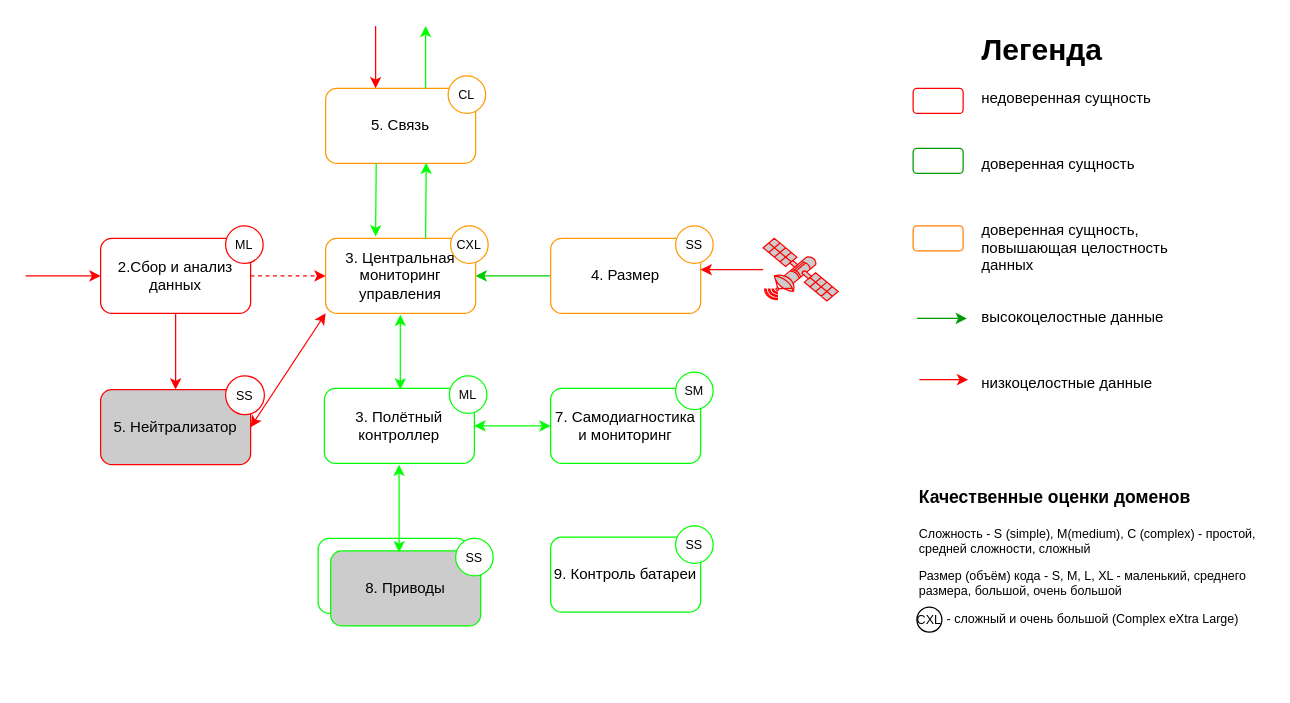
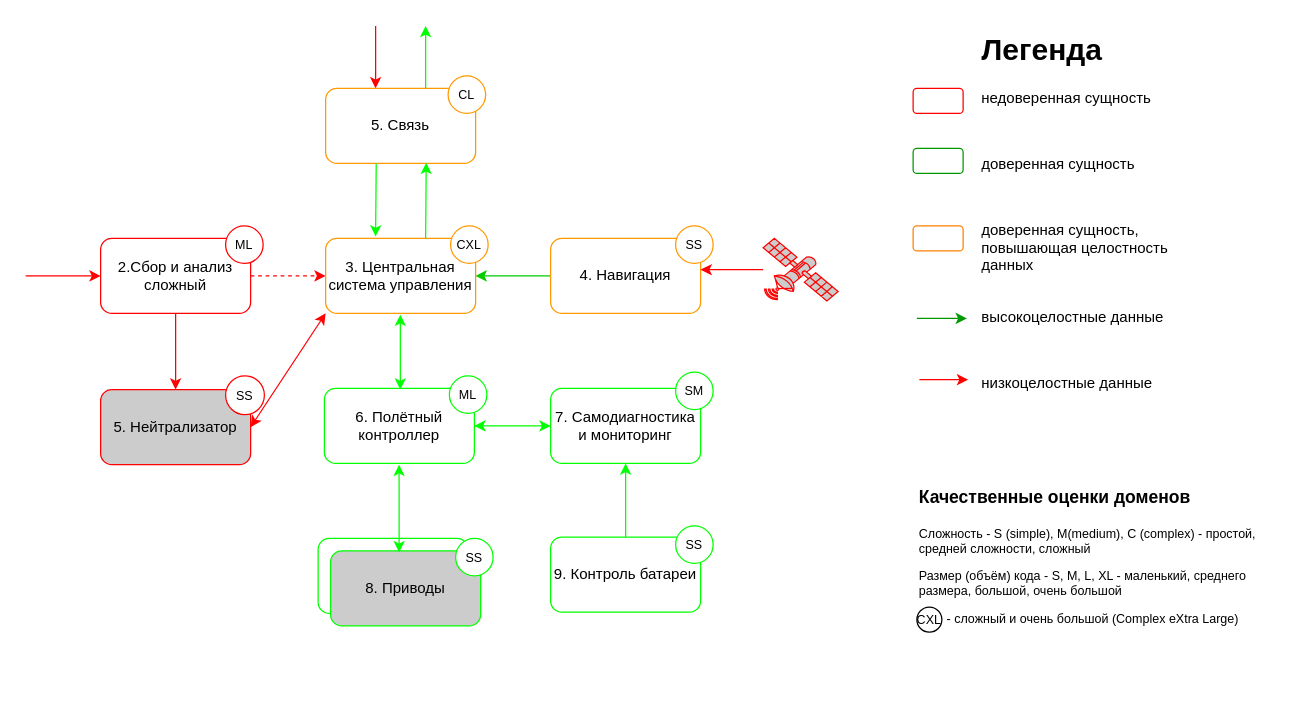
- <mxCell id="17" value="2.Сбор и анализ данных" style="rounded=1;whiteSpace=wrap;html=1;strokeColor=#FF0000;" parent="1" vertex="1"><mxGeometry x="80" y="190" width="120" height="60" as="geometry" /></mxCell>
+ <mxCell id="17" value="2.Сбор и анализ сложный" style="rounded=1;whiteSpace=wrap;html=1;strokeColor=#FF0000;" parent="1" vertex="1"><mxGeometry x="80" y="190" width="120" height="60" as="geometry" /></mxCell>
- <mxCell id="19" value="3. Центральная мониторинг управления" style="rounded=1;whiteSpace=wrap;html=1;strokeColor=#FF9900;" parent="1" vertex="1"><mxGeometry x="260" y="190" width="120" height="60" as="geometry" /></mxCell>
+ <mxCell id="19" value="3. Центральная система управления" style="rounded=1;whiteSpace=wrap;html=1;strokeColor=#FF9900;" parent="1" vertex="1"><mxGeometry x="260" y="190" width="120" height="60" as="geometry" /></mxCell>
- <mxCell id="14" value="4. Размер" style="rounded=1;whiteSpace=wrap;html=1;strokeColor=#FF9900;" parent="1" vertex="1"><mxGeometry x="440" y="190" width="120" height="60" as="geometry" /></mxCell>
+ <mxCell id="14" value="4. Навигация" style="rounded=1;whiteSpace=wrap;html=1;strokeColor=#FF9900;" parent="1" vertex="1"><mxGeometry x="440" y="190" width="120" height="60" as="geometry" /></mxCell>
- <mxCell id="20" value="3.&amp;nbsp;Полётный контроллер" style="rounded=1;whiteSpace=wrap;html=1;strokeColor=#00FF00;" parent="1" vertex="1"><mxGeometry x="259" y="310" width="120" height="60" as="geometry" /></mxCell>
+ <mxCell id="20" value="6.&amp;nbsp;Полётный контроллер" style="rounded=1;whiteSpace=wrap;html=1;strokeColor=#00FF00;" parent="1" vertex="1"><mxGeometry x="259" y="310" width="120" height="60" as="geometry" /></mxCell>
+ <mxCell id="22" style="edgeStyle=orthogonalEdgeStyle;rounded=0;orthogonalLoop=1;jettySize=auto;html=1;strokeColor=#00FF00;" parent="1" source="23" target="27" edge="1"><mxGeometry relative="1" as="geometry" /></mxCell>
